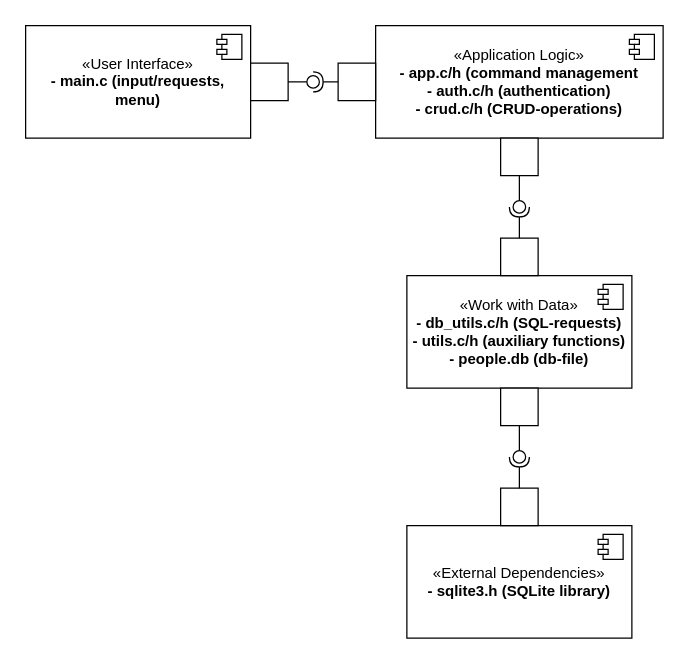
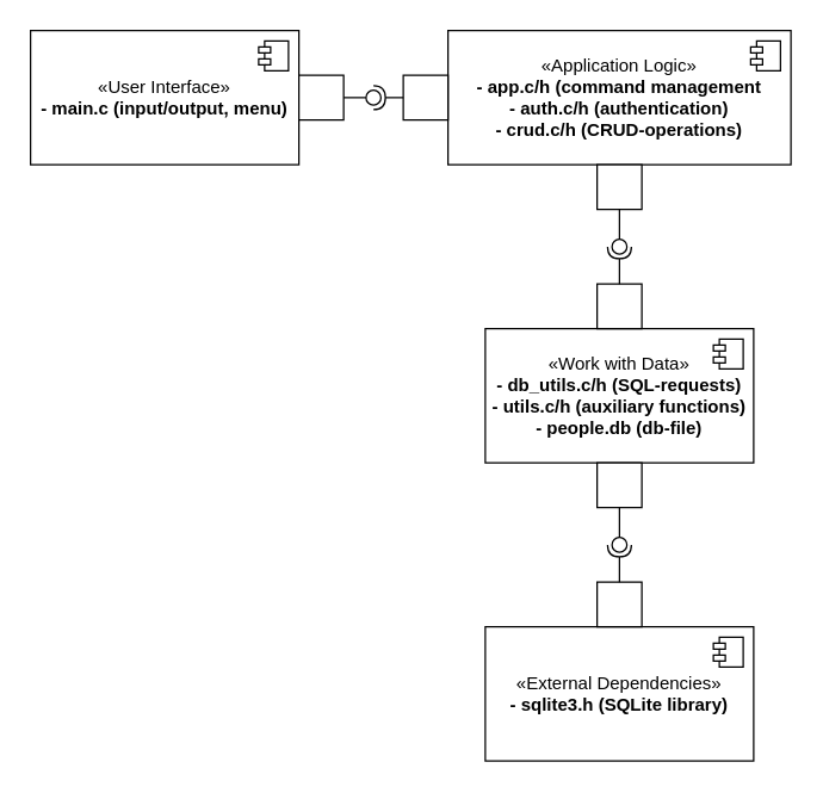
- <mxCell id="2" value="«User Interface»&lt;br&gt;&lt;b&gt;- main.c (input/requests, menu)&lt;/b&gt;" style="html=1;dropTarget=0;whiteSpace=wrap;" vertex="1" parent="1"><mxGeometry x="20" y="20" width="180" height="90" as="geometry" /></mxCell>
+ <mxCell id="2" value="«User Interface»&lt;br&gt;&lt;b&gt;- main.c (input/output, menu)&lt;/b&gt;" style="html=1;dropTarget=0;whiteSpace=wrap;" vertex="1" parent="1"><mxGeometry x="20" y="20" width="180" height="90" as="geometry" /></mxCell>
